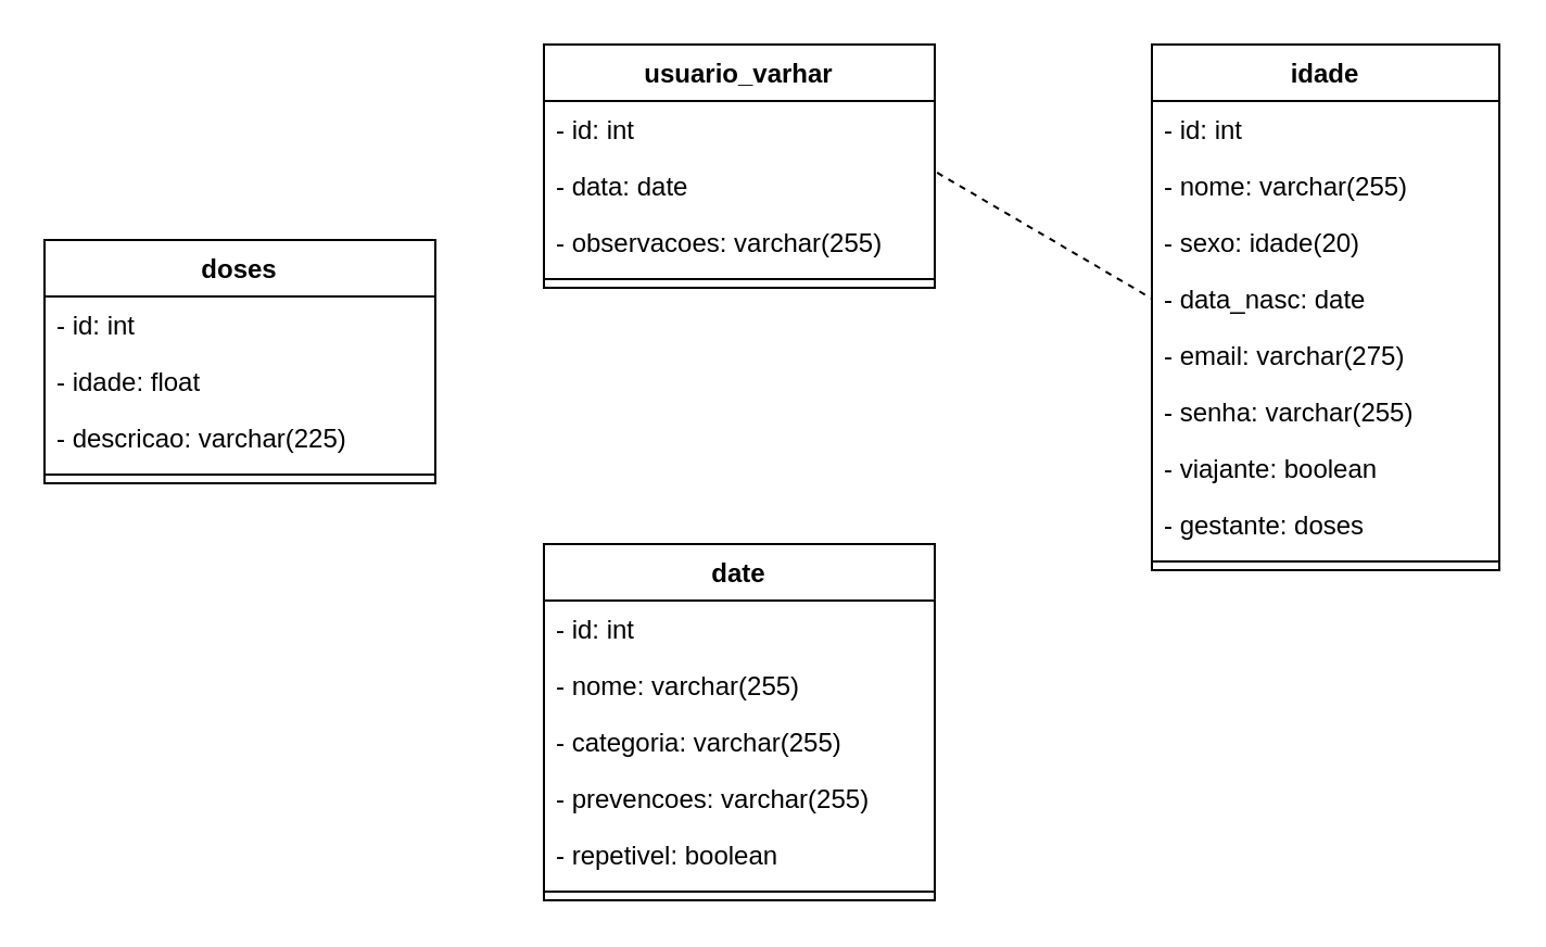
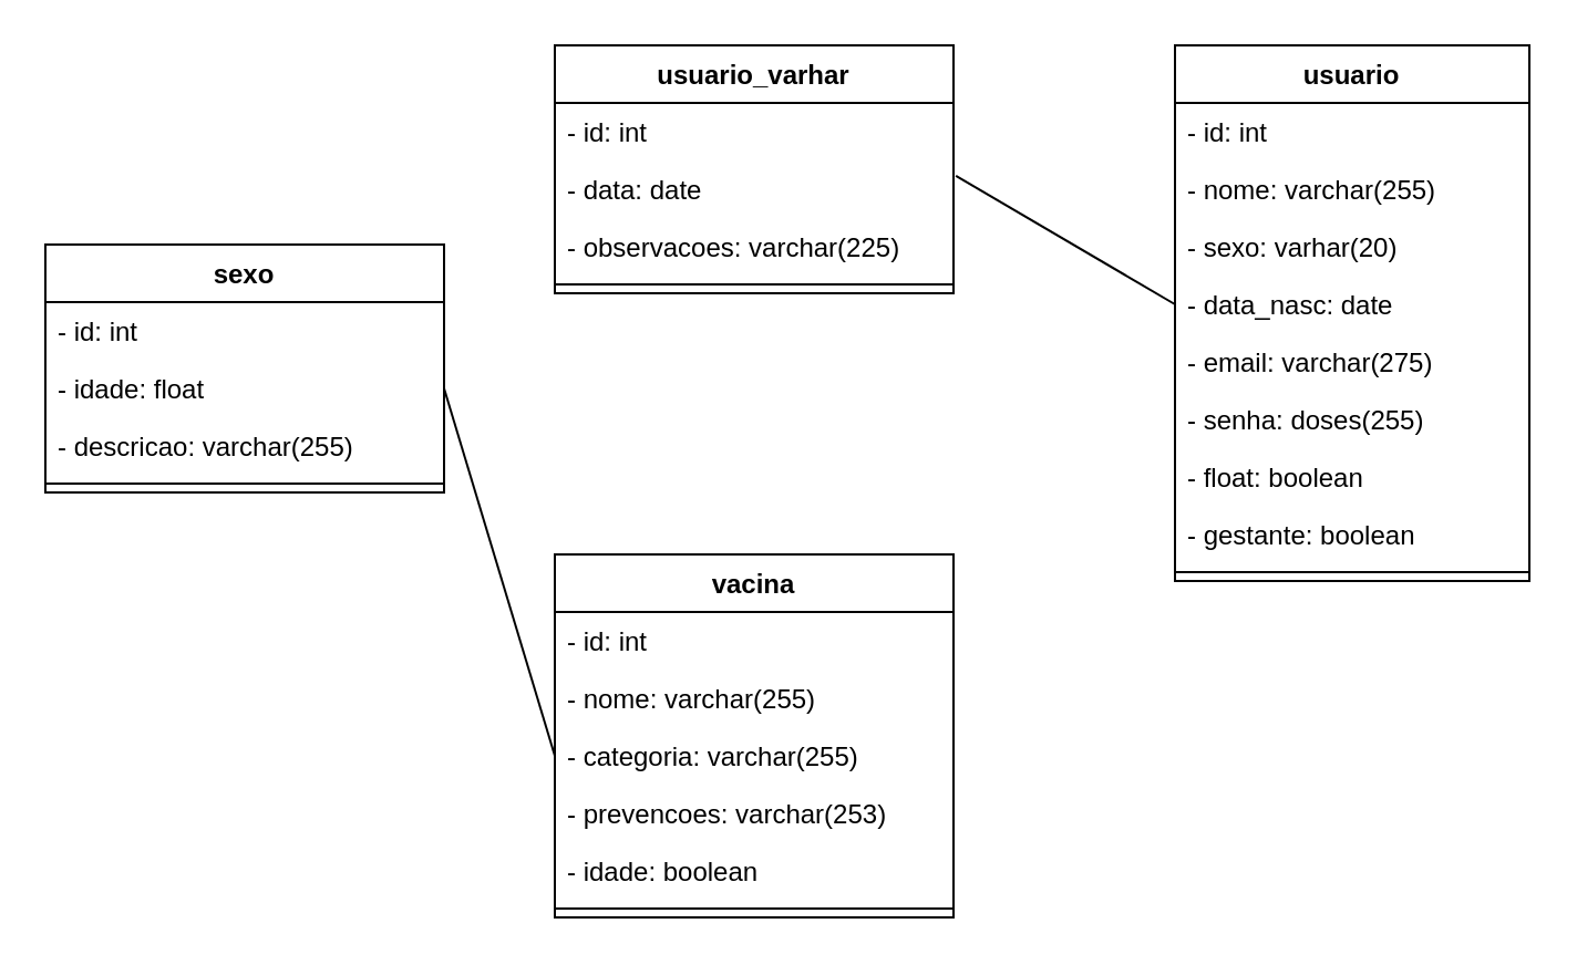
- <mxCell id="2" value="idade" style="swimlane;fontStyle=1;align=center;verticalAlign=top;childLayout=stackLayout;horizontal=1;startSize=26;horizontalStack=0;resizeParent=1;resizeParentMax=0;resizeLast=0;collapsible=1;marginBottom=0;" parent="1" vertex="1"><mxGeometry x="530" y="20" width="160" height="242" as="geometry" /></mxCell>
+ <mxCell id="2" value="usuario" style="swimlane;fontStyle=1;align=center;verticalAlign=top;childLayout=stackLayout;horizontal=1;startSize=26;horizontalStack=0;resizeParent=1;resizeParentMax=0;resizeLast=0;collapsible=1;marginBottom=0;" parent="1" vertex="1"><mxGeometry x="530" y="20" width="160" height="242" as="geometry" /></mxCell>
- <mxCell id="29" value="" style="endArrow=none;html=1;entryX=0;entryY=0.5;entryDx=0;entryDy=0;exitX=1.006;exitY=0.269;exitDx=0;exitDy=0;exitPerimeter=0;dashed=1;" edge="1" parent="1" source="26" target="6"><mxGeometry width="50" height="50" relative="1" as="geometry"><mxPoint x="430" y="220" as="sourcePoint" /><mxPoint x="480" y="170" as="targetPoint" /></mxGeometry></mxCell>
+ <mxCell id="29" value="" style="endArrow=none;html=1;entryX=0;entryY=0.5;entryDx=0;entryDy=0;exitX=1.006;exitY=0.269;exitDx=0;exitDy=0;exitPerimeter=0;" edge="1" parent="1" source="26" target="6"><mxGeometry width="50" height="50" relative="1" as="geometry"><mxPoint x="430" y="220" as="sourcePoint" /><mxPoint x="480" y="170" as="targetPoint" /></mxGeometry></mxCell>
- <mxCell id="27" value="- observacoes: varchar(255)" style="text;strokeColor=none;fillColor=none;align=left;verticalAlign=top;spacingLeft=4;spacingRight=4;overflow=hidden;rotatable=0;points=[[0,0.5],[1,0.5]];portConstraint=eastwest;" vertex="1" parent="24"><mxGeometry y="78" width="180" height="26" as="geometry" /></mxCell>
+ <mxCell id="27" value="- observacoes: varchar(225)" style="text;strokeColor=none;fillColor=none;align=left;verticalAlign=top;spacingLeft=4;spacingRight=4;overflow=hidden;rotatable=0;points=[[0,0.5],[1,0.5]];portConstraint=eastwest;" vertex="1" parent="24"><mxGeometry y="78" width="180" height="26" as="geometry" /></mxCell>
- <mxCell id="5" value="- sexo: idade(20)" style="text;strokeColor=none;fillColor=none;align=left;verticalAlign=top;spacingLeft=4;spacingRight=4;overflow=hidden;rotatable=0;points=[[0,0.5],[1,0.5]];portConstraint=eastwest;" parent="2" vertex="1"><mxGeometry y="78" width="160" height="26" as="geometry" /></mxCell>
+ <mxCell id="5" value="- sexo: varhar(20)" style="text;strokeColor=none;fillColor=none;align=left;verticalAlign=top;spacingLeft=4;spacingRight=4;overflow=hidden;rotatable=0;points=[[0,0.5],[1,0.5]];portConstraint=eastwest;" parent="2" vertex="1"><mxGeometry y="78" width="160" height="26" as="geometry" /></mxCell>
- <mxCell id="12" value="doses" style="swimlane;fontStyle=1;align=center;verticalAlign=top;childLayout=stackLayout;horizontal=1;startSize=26;horizontalStack=0;resizeParent=1;resizeParentMax=0;resizeLast=0;collapsible=1;marginBottom=0;" parent="1" vertex="1"><mxGeometry x="20" y="110" width="180" height="112" as="geometry" /></mxCell>
+ <mxCell id="12" value="sexo" style="swimlane;fontStyle=1;align=center;verticalAlign=top;childLayout=stackLayout;horizontal=1;startSize=26;horizontalStack=0;resizeParent=1;resizeParentMax=0;resizeLast=0;collapsible=1;marginBottom=0;" parent="1" vertex="1"><mxGeometry x="20" y="110" width="180" height="112" as="geometry" /></mxCell>
- <mxCell id="8" value="- senha: varchar(255)" style="text;strokeColor=none;fillColor=none;align=left;verticalAlign=top;spacingLeft=4;spacingRight=4;overflow=hidden;rotatable=0;points=[[0,0.5],[1,0.5]];portConstraint=eastwest;" vertex="1" parent="2"><mxGeometry y="156" width="160" height="26" as="geometry" /></mxCell>
+ <mxCell id="8" value="- senha: doses(255)" style="text;strokeColor=none;fillColor=none;align=left;verticalAlign=top;spacingLeft=4;spacingRight=4;overflow=hidden;rotatable=0;points=[[0,0.5],[1,0.5]];portConstraint=eastwest;" vertex="1" parent="2"><mxGeometry y="156" width="160" height="26" as="geometry" /></mxCell>
- <mxCell id="15" value="- descricao: varchar(225)" style="text;strokeColor=none;fillColor=none;align=left;verticalAlign=top;spacingLeft=4;spacingRight=4;overflow=hidden;rotatable=0;points=[[0,0.5],[1,0.5]];portConstraint=eastwest;" parent="12" vertex="1"><mxGeometry y="78" width="180" height="26" as="geometry" /></mxCell>
+ <mxCell id="15" value="- descricao: varchar(255)" style="text;strokeColor=none;fillColor=none;align=left;verticalAlign=top;spacingLeft=4;spacingRight=4;overflow=hidden;rotatable=0;points=[[0,0.5],[1,0.5]];portConstraint=eastwest;" parent="12" vertex="1"><mxGeometry y="78" width="180" height="26" as="geometry" /></mxCell>
- <mxCell id="9" value="- viajante: boolean" style="text;strokeColor=none;fillColor=none;align=left;verticalAlign=top;spacingLeft=4;spacingRight=4;overflow=hidden;rotatable=0;points=[[0,0.5],[1,0.5]];portConstraint=eastwest;" parent="2" vertex="1"><mxGeometry y="182" width="160" height="26" as="geometry" /></mxCell>
+ <mxCell id="9" value="- float: boolean" style="text;strokeColor=none;fillColor=none;align=left;verticalAlign=top;spacingLeft=4;spacingRight=4;overflow=hidden;rotatable=0;points=[[0,0.5],[1,0.5]];portConstraint=eastwest;" parent="2" vertex="1"><mxGeometry y="182" width="160" height="26" as="geometry" /></mxCell>
- <mxCell id="10" value="- gestante: doses" style="text;strokeColor=none;fillColor=none;align=left;verticalAlign=top;spacingLeft=4;spacingRight=4;overflow=hidden;rotatable=0;points=[[0,0.5],[1,0.5]];portConstraint=eastwest;" vertex="1" parent="2"><mxGeometry y="208" width="160" height="26" as="geometry" /></mxCell>
+ <mxCell id="10" value="- gestante: boolean" style="text;strokeColor=none;fillColor=none;align=left;verticalAlign=top;spacingLeft=4;spacingRight=4;overflow=hidden;rotatable=0;points=[[0,0.5],[1,0.5]];portConstraint=eastwest;" vertex="1" parent="2"><mxGeometry y="208" width="160" height="26" as="geometry" /></mxCell>
+ <mxCell id="30" value="" style="endArrow=none;html=1;entryX=1;entryY=0.5;entryDx=0;entryDy=0;exitX=0;exitY=0.5;exitDx=0;exitDy=0;" edge="1" parent="1" source="20" target="14"><mxGeometry width="50" height="50" relative="1" as="geometry"><mxPoint x="430" y="220" as="sourcePoint" /><mxPoint x="480" y="170" as="targetPoint" /></mxGeometry></mxCell>
- <mxCell id="17" value="date" style="swimlane;fontStyle=1;align=center;verticalAlign=top;childLayout=stackLayout;horizontal=1;startSize=26;horizontalStack=0;resizeParent=1;resizeParentMax=0;resizeLast=0;collapsible=1;marginBottom=0;" vertex="1" parent="1"><mxGeometry x="250" y="250" width="180" height="164" as="geometry" /></mxCell>
+ <mxCell id="17" value="vacina" style="swimlane;fontStyle=1;align=center;verticalAlign=top;childLayout=stackLayout;horizontal=1;startSize=26;horizontalStack=0;resizeParent=1;resizeParentMax=0;resizeLast=0;collapsible=1;marginBottom=0;" vertex="1" parent="1"><mxGeometry x="250" y="250" width="180" height="164" as="geometry" /></mxCell>
- <mxCell id="21" value="- prevencoes: varchar(255)" style="text;strokeColor=none;fillColor=none;align=left;verticalAlign=top;spacingLeft=4;spacingRight=4;overflow=hidden;rotatable=0;points=[[0,0.5],[1,0.5]];portConstraint=eastwest;" vertex="1" parent="17"><mxGeometry y="104" width="180" height="26" as="geometry" /></mxCell>
+ <mxCell id="21" value="- prevencoes: varchar(253)" style="text;strokeColor=none;fillColor=none;align=left;verticalAlign=top;spacingLeft=4;spacingRight=4;overflow=hidden;rotatable=0;points=[[0,0.5],[1,0.5]];portConstraint=eastwest;" vertex="1" parent="17"><mxGeometry y="104" width="180" height="26" as="geometry" /></mxCell>
- <mxCell id="22" value="- repetivel: boolean" style="text;strokeColor=none;fillColor=none;align=left;verticalAlign=top;spacingLeft=4;spacingRight=4;overflow=hidden;rotatable=0;points=[[0,0.5],[1,0.5]];portConstraint=eastwest;" vertex="1" parent="17"><mxGeometry y="130" width="180" height="26" as="geometry" /></mxCell>
+ <mxCell id="22" value="- idade: boolean" style="text;strokeColor=none;fillColor=none;align=left;verticalAlign=top;spacingLeft=4;spacingRight=4;overflow=hidden;rotatable=0;points=[[0,0.5],[1,0.5]];portConstraint=eastwest;" vertex="1" parent="17"><mxGeometry y="130" width="180" height="26" as="geometry" /></mxCell>
